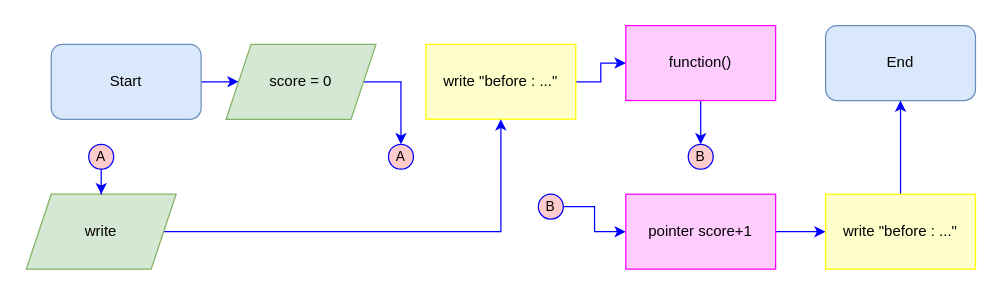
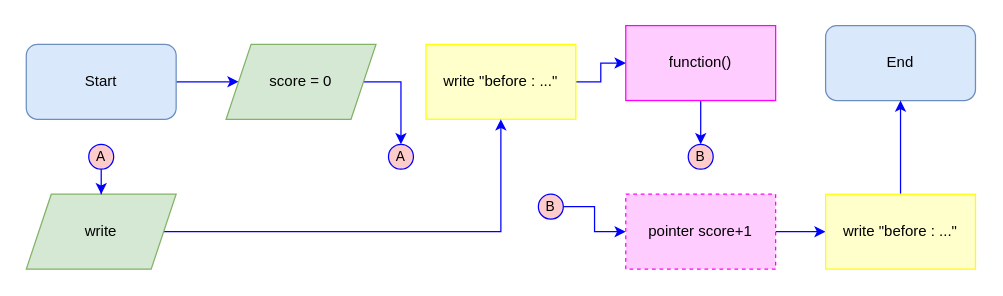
- <mxCell id="3" value="Start" style="rounded=1;whiteSpace=wrap;html=1;fillColor=#dae8fc;strokeColor=#6c8ebf;" parent="1" vertex="1"><mxGeometry x="40" y="35" width="120" height="60" as="geometry" /></mxCell>
+ <mxCell id="3" value="Start" style="rounded=1;whiteSpace=wrap;html=1;fillColor=#dae8fc;strokeColor=#6c8ebf;" parent="1" vertex="1"><mxGeometry x="20" y="35" width="120" height="60" as="geometry" /></mxCell>
- <mxCell id="20" value="pointer score+1" style="rounded=0;whiteSpace=wrap;html=1;fillColor=#FFCCFF;strokeColor=#FF00FF;" parent="1" vertex="1"><mxGeometry x="500" y="155" width="120" height="60" as="geometry" /></mxCell>
+ <mxCell id="20" value="pointer score+1" style="rounded=0;whiteSpace=wrap;html=1;fillColor=#FFCCFF;strokeColor=#FF00FF;dashed=1;" parent="1" vertex="1"><mxGeometry x="500" y="155" width="120" height="60" as="geometry" /></mxCell>
